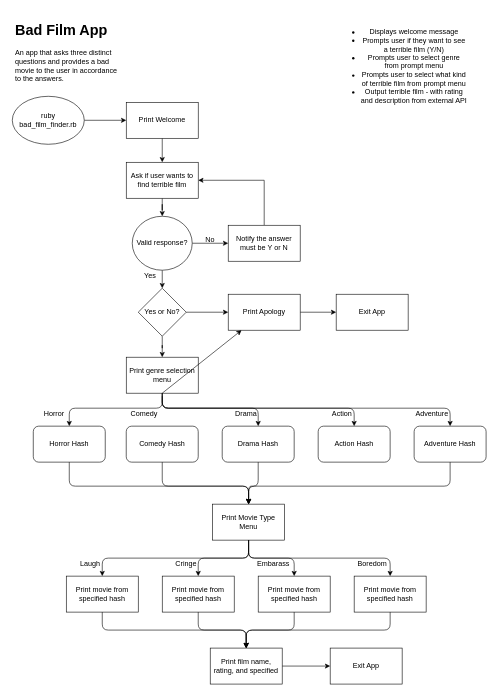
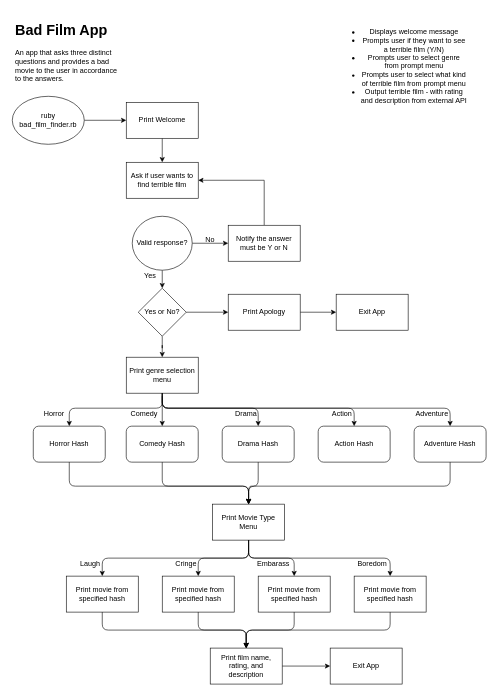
- <mxCell id="8" value="" style="edgeStyle=orthogonalEdgeStyle;rounded=0;orthogonalLoop=1;jettySize=auto;html=1;" edge="1" parent="1" source="9" target="12"><mxGeometry relative="1" as="geometry" /></mxCell>
- <mxCell id="29" value="" style="endArrow=classic;html=1;exitX=0.5;exitY=1;exitDx=0;exitDy=0;" edge="1" parent="1" source="23" target="20"><mxGeometry width="50" height="50" relative="1" as="geometry"><mxPoint x="390" y="630" as="sourcePoint" /><mxPoint x="440" y="580" as="targetPoint" /></mxGeometry></mxCell>
+ <mxCell id="29" value="" style="endArrow=classic;html=1;exitX=0.5;exitY=1;exitDx=0;exitDy=0;entryX=0.5;entryY=0;entryDx=0;entryDy=0;" edge="1" parent="1" source="23" target="25"><mxGeometry width="50" height="50" relative="1" as="geometry"><mxPoint x="390" y="630" as="sourcePoint" /><mxPoint x="440" y="580" as="targetPoint" /></mxGeometry></mxCell>
- <mxCell id="57" value="Print film name, rating, and specified" style="rounded=0;whiteSpace=wrap;html=1;" vertex="1" parent="1"><mxGeometry x="350" y="1080" width="120" height="60" as="geometry" /></mxCell>
+ <mxCell id="57" value="Print film name, rating, and description" style="rounded=0;whiteSpace=wrap;html=1;" vertex="1" parent="1"><mxGeometry x="350" y="1080" width="120" height="60" as="geometry" /></mxCell>
